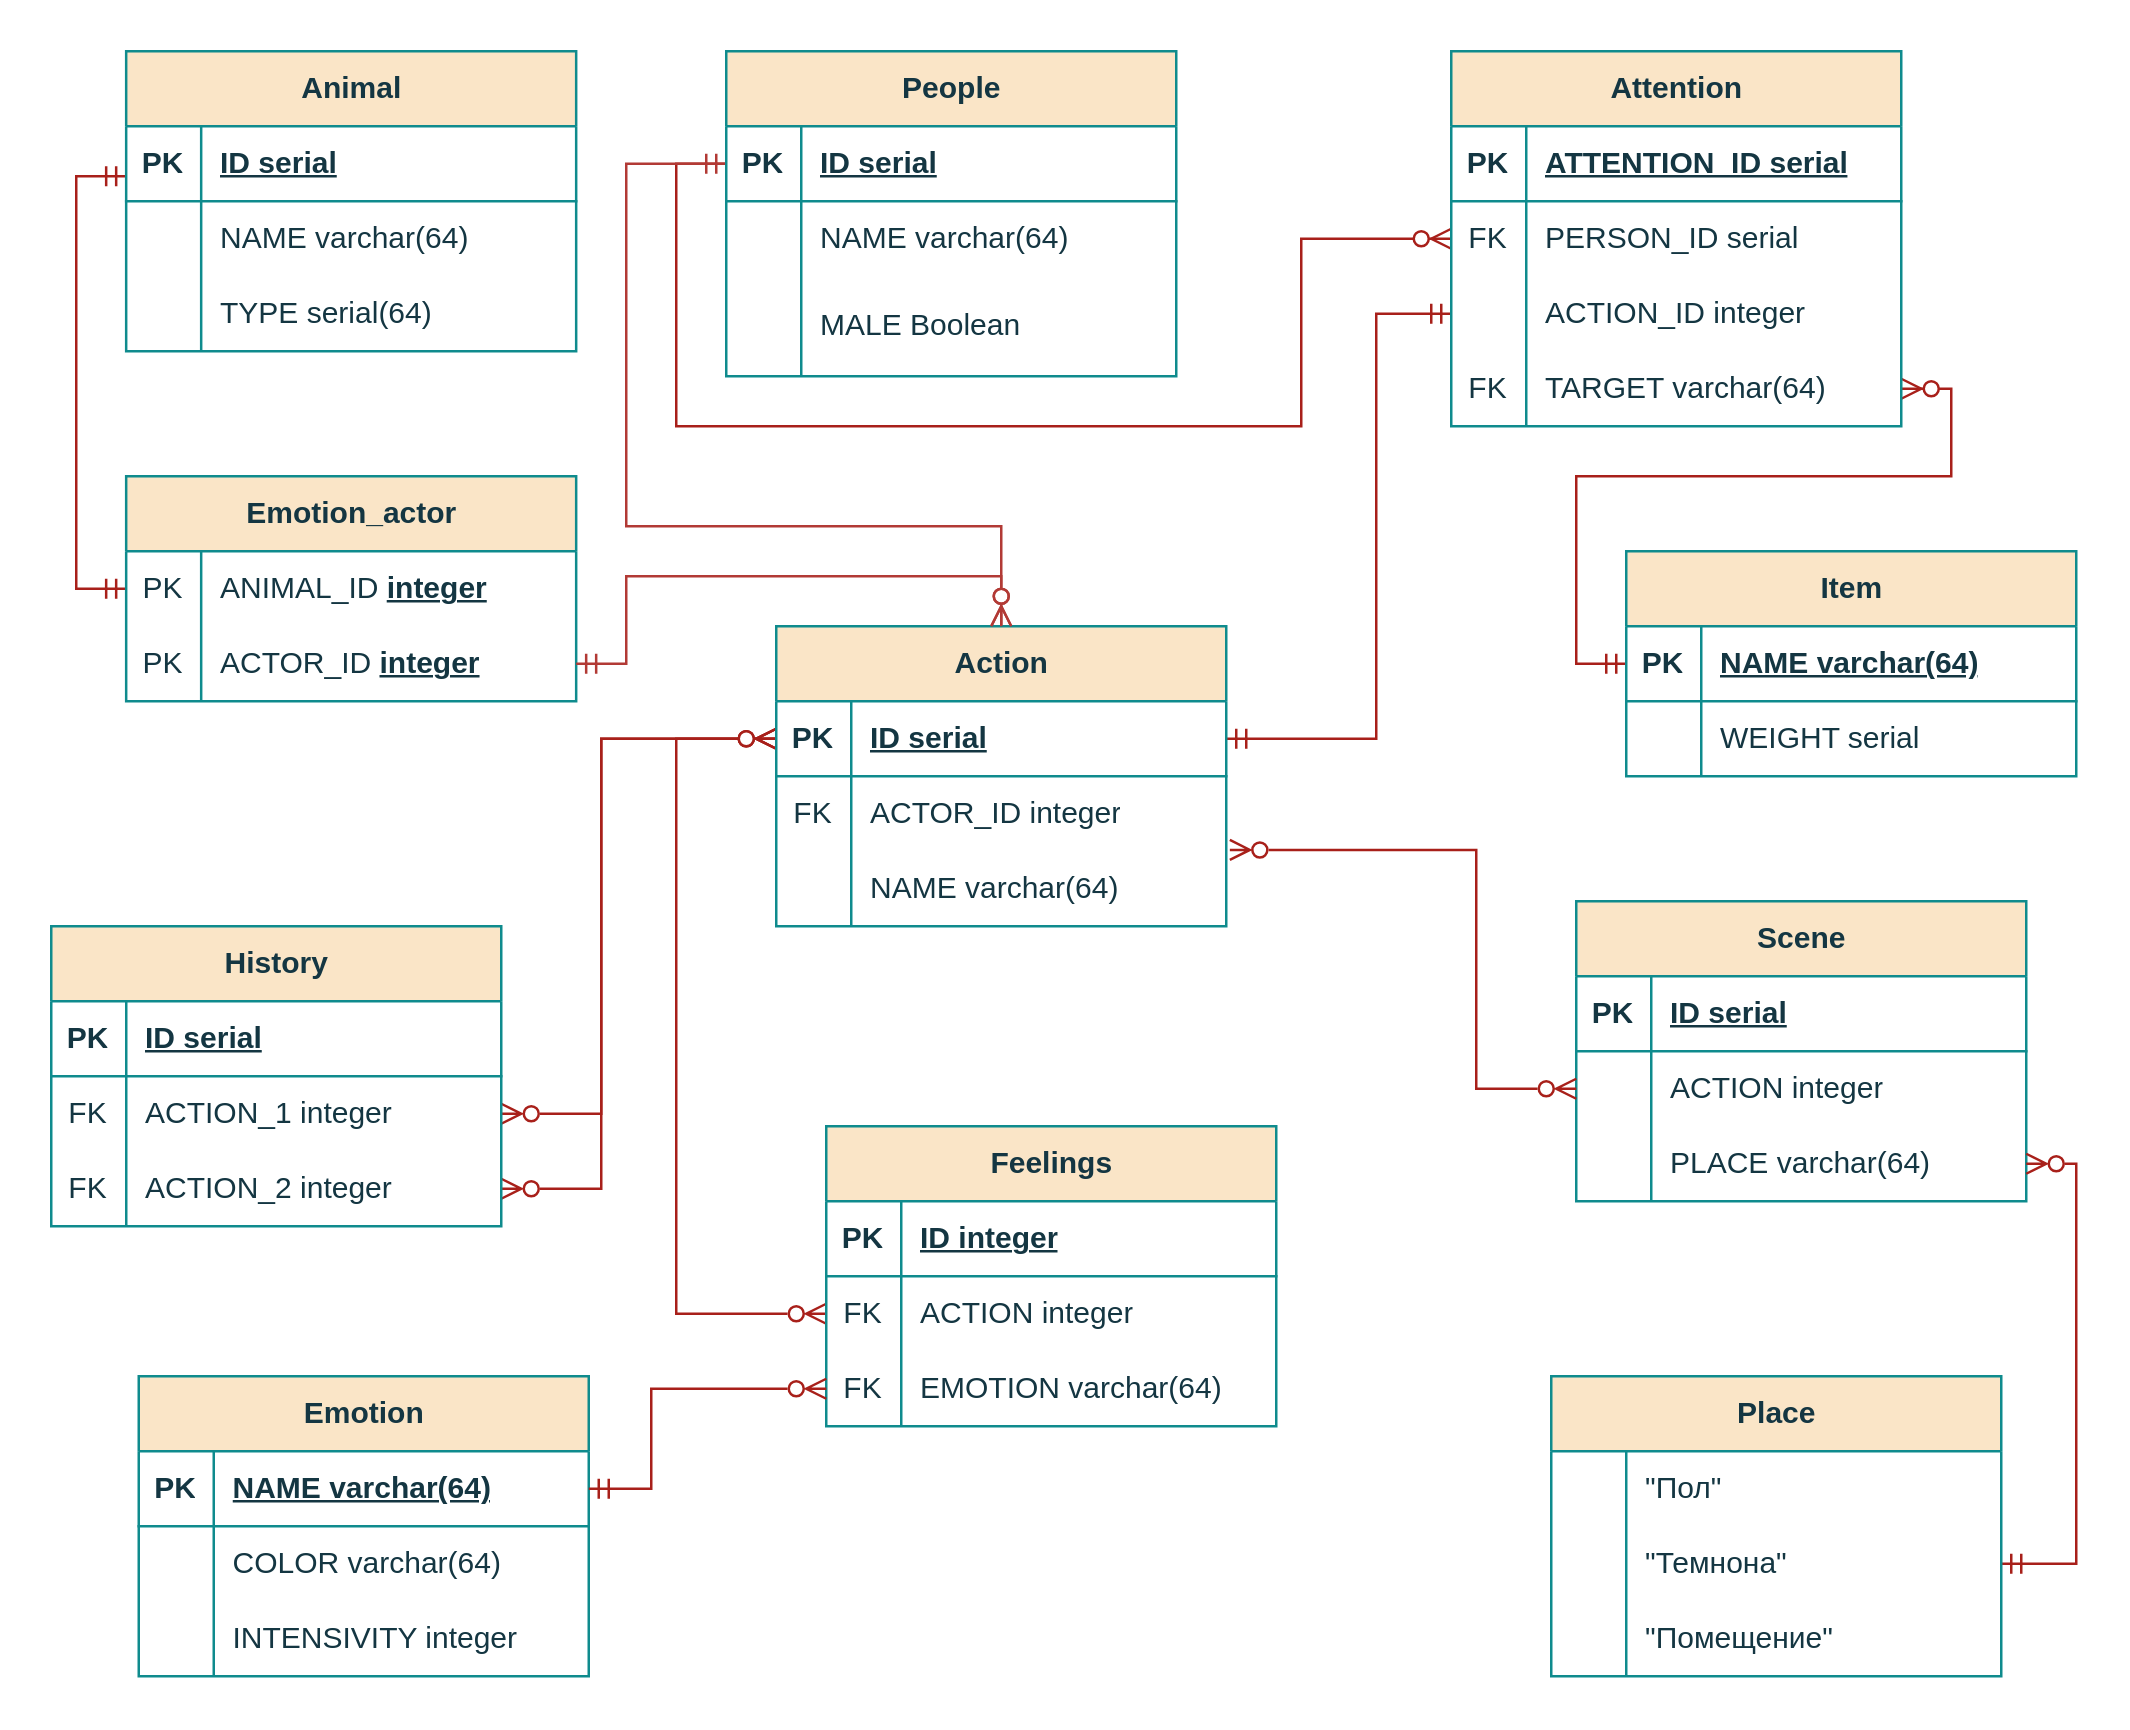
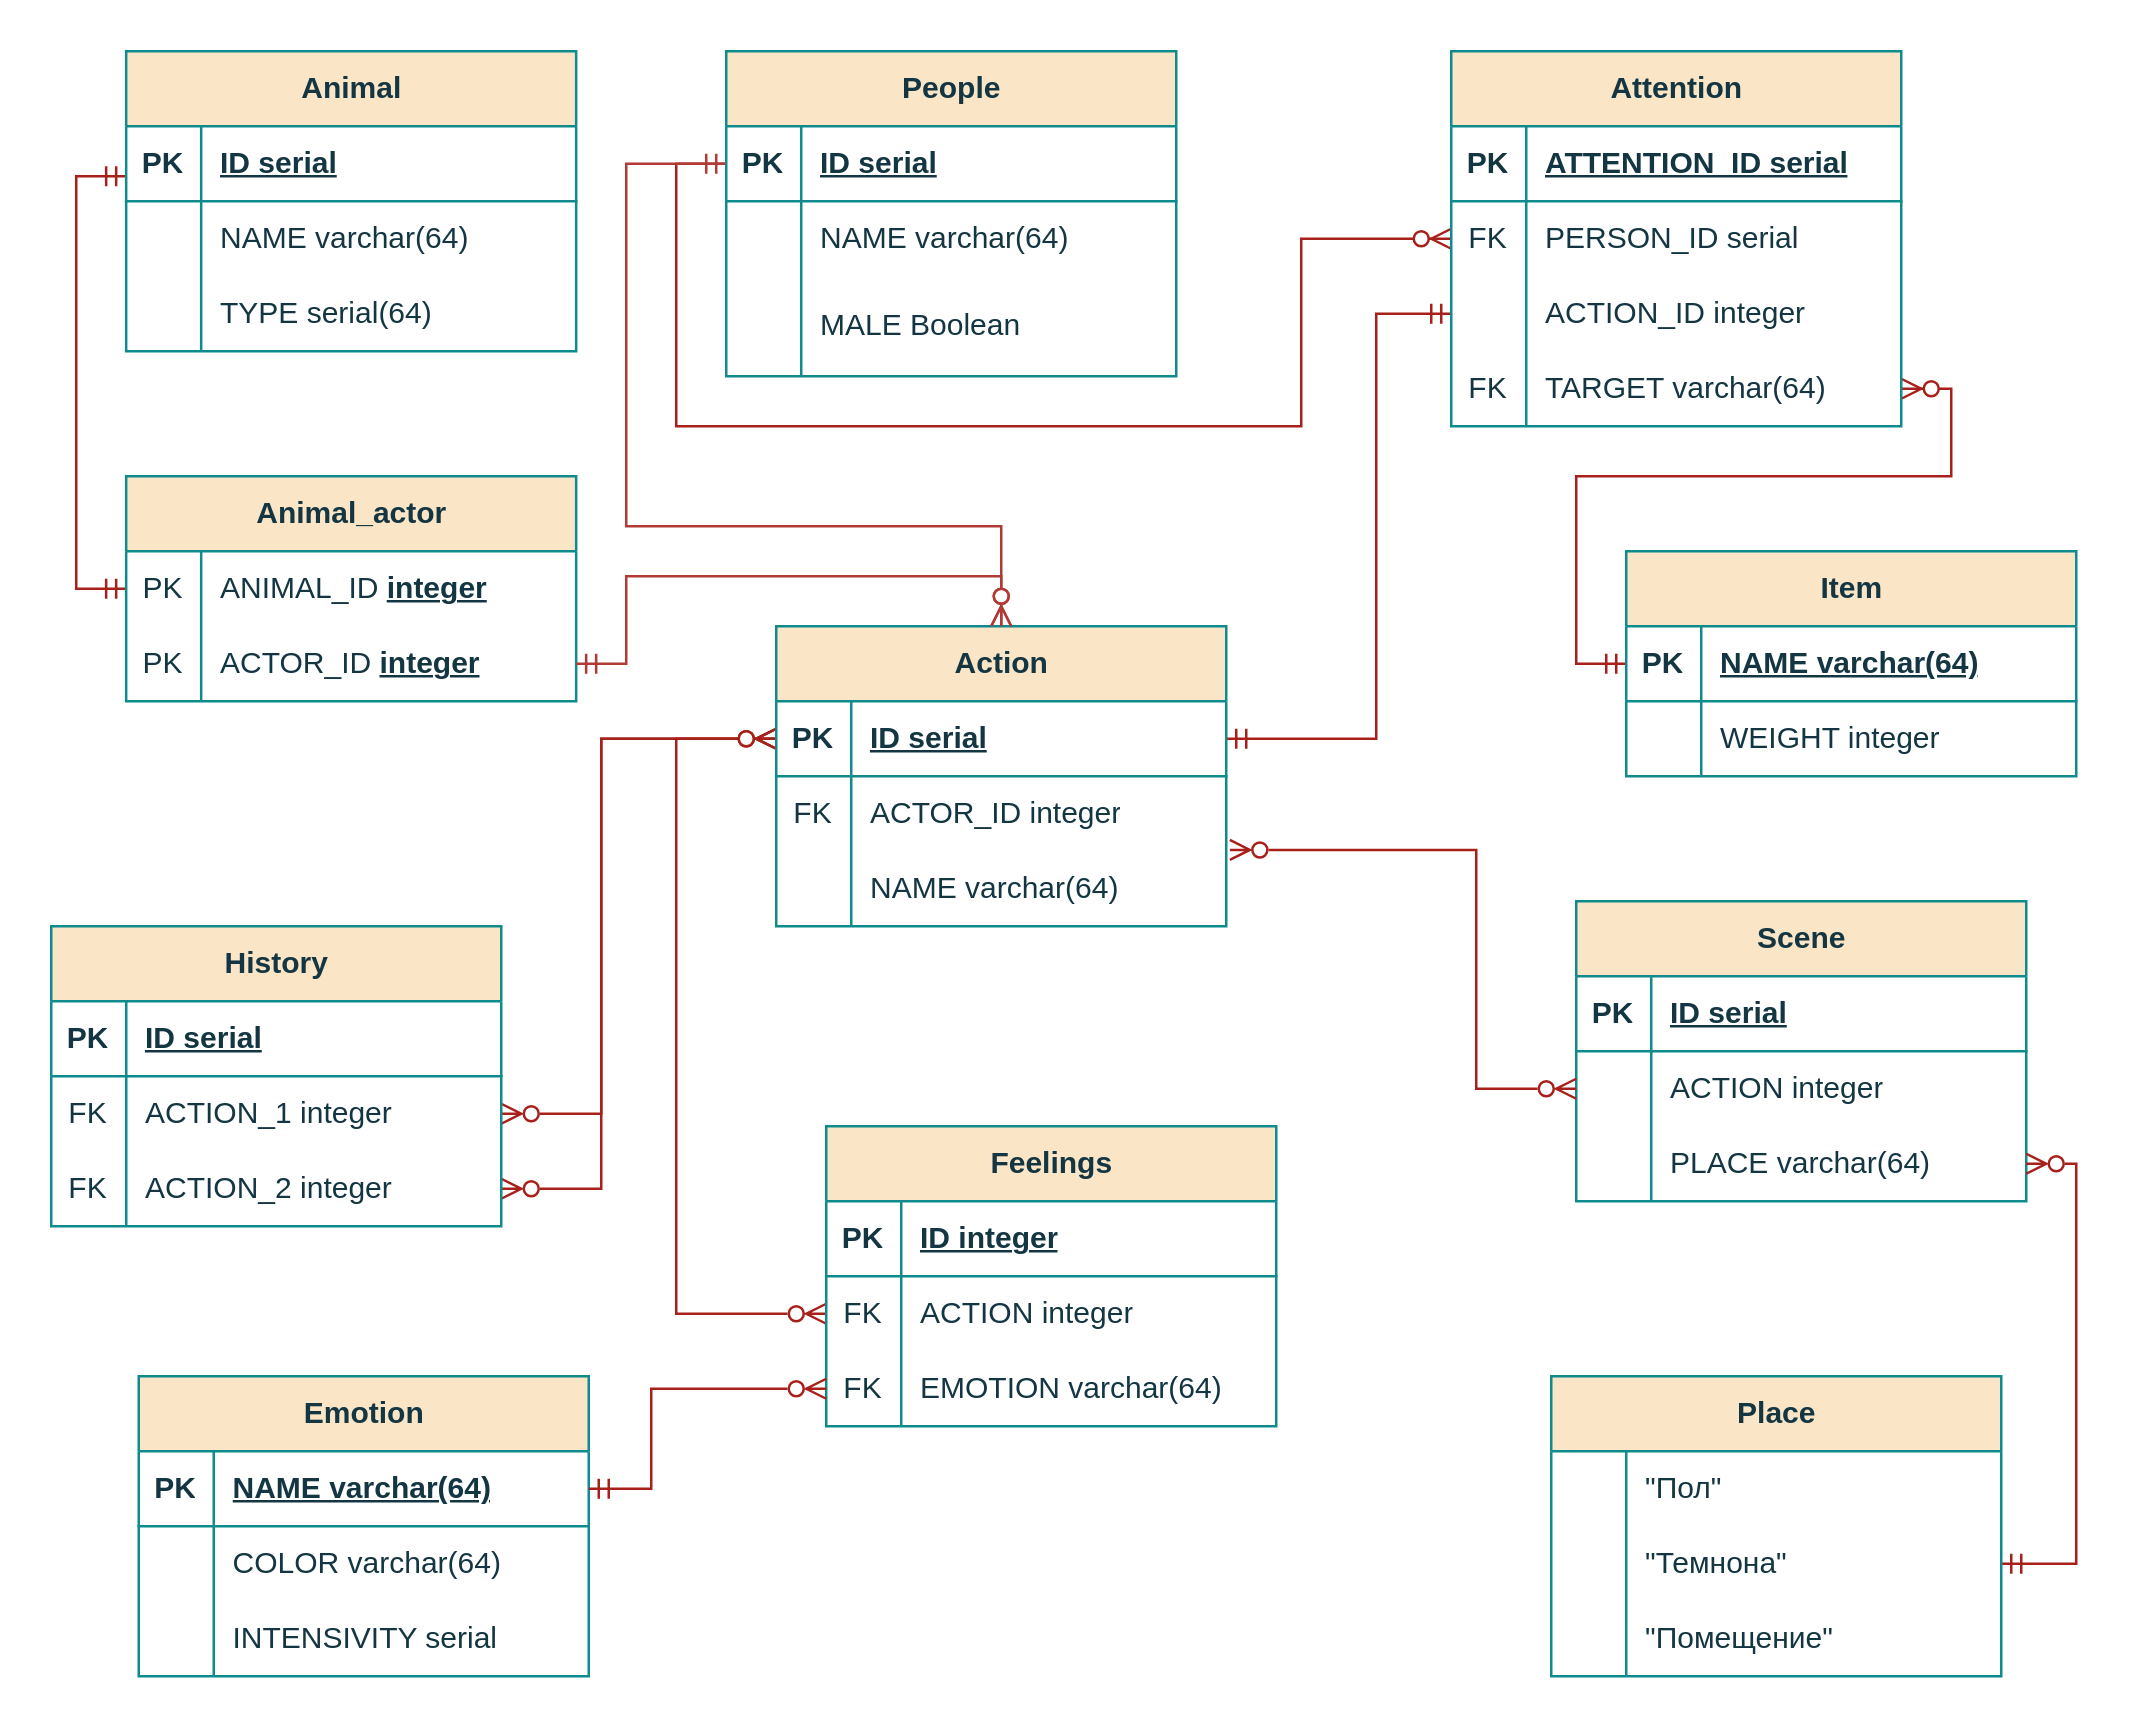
- <mxCell id="60" value="Emotion_actor" style="shape=table;startSize=30;container=1;collapsible=1;childLayout=tableLayout;fixedRows=1;rowLines=0;fontStyle=1;align=center;resizeLast=1;html=1;labelBackgroundColor=none;fillColor=#FAE5C7;strokeColor=#0F8B8D;fontColor=#143642;" parent="1" vertex="1"><mxGeometry x="49.97" y="190" width="180" height="90" as="geometry" /></mxCell>
+ <mxCell id="60" value="Animal_actor" style="shape=table;startSize=30;container=1;collapsible=1;childLayout=tableLayout;fixedRows=1;rowLines=0;fontStyle=1;align=center;resizeLast=1;html=1;labelBackgroundColor=none;fillColor=#FAE5C7;strokeColor=#0F8B8D;fontColor=#143642;" parent="1" vertex="1"><mxGeometry x="49.97" y="190" width="180" height="90" as="geometry" /></mxCell>
- <mxCell id="36" value="WEIGHT serial" style="shape=partialRectangle;connectable=0;fillColor=none;top=0;left=0;bottom=0;right=0;align=left;spacingLeft=6;overflow=hidden;whiteSpace=wrap;html=1;labelBackgroundColor=none;strokeColor=#0F8B8D;fontColor=#143642;" parent="34" vertex="1"><mxGeometry x="30" width="150" height="30" as="geometry"><mxRectangle width="150" height="30" as="alternateBounds" /></mxGeometry></mxCell>
+ <mxCell id="36" value="WEIGHT integer" style="shape=partialRectangle;connectable=0;fillColor=none;top=0;left=0;bottom=0;right=0;align=left;spacingLeft=6;overflow=hidden;whiteSpace=wrap;html=1;labelBackgroundColor=none;strokeColor=#0F8B8D;fontColor=#143642;" parent="34" vertex="1"><mxGeometry x="30" width="150" height="30" as="geometry"><mxRectangle width="150" height="30" as="alternateBounds" /></mxGeometry></mxCell>
- <mxCell id="109" value="INTENSIVITY integer" style="shape=partialRectangle;connectable=0;fillColor=none;top=0;left=0;bottom=0;right=0;align=left;spacingLeft=6;overflow=hidden;whiteSpace=wrap;html=1;labelBackgroundColor=none;strokeColor=#0F8B8D;fontColor=#143642;" parent="107" vertex="1"><mxGeometry x="30" width="150" height="30" as="geometry"><mxRectangle width="150" height="30" as="alternateBounds" /></mxGeometry></mxCell>
+ <mxCell id="109" value="INTENSIVITY serial" style="shape=partialRectangle;connectable=0;fillColor=none;top=0;left=0;bottom=0;right=0;align=left;spacingLeft=6;overflow=hidden;whiteSpace=wrap;html=1;labelBackgroundColor=none;strokeColor=#0F8B8D;fontColor=#143642;" parent="107" vertex="1"><mxGeometry x="30" width="150" height="30" as="geometry"><mxRectangle width="150" height="30" as="alternateBounds" /></mxGeometry></mxCell>
